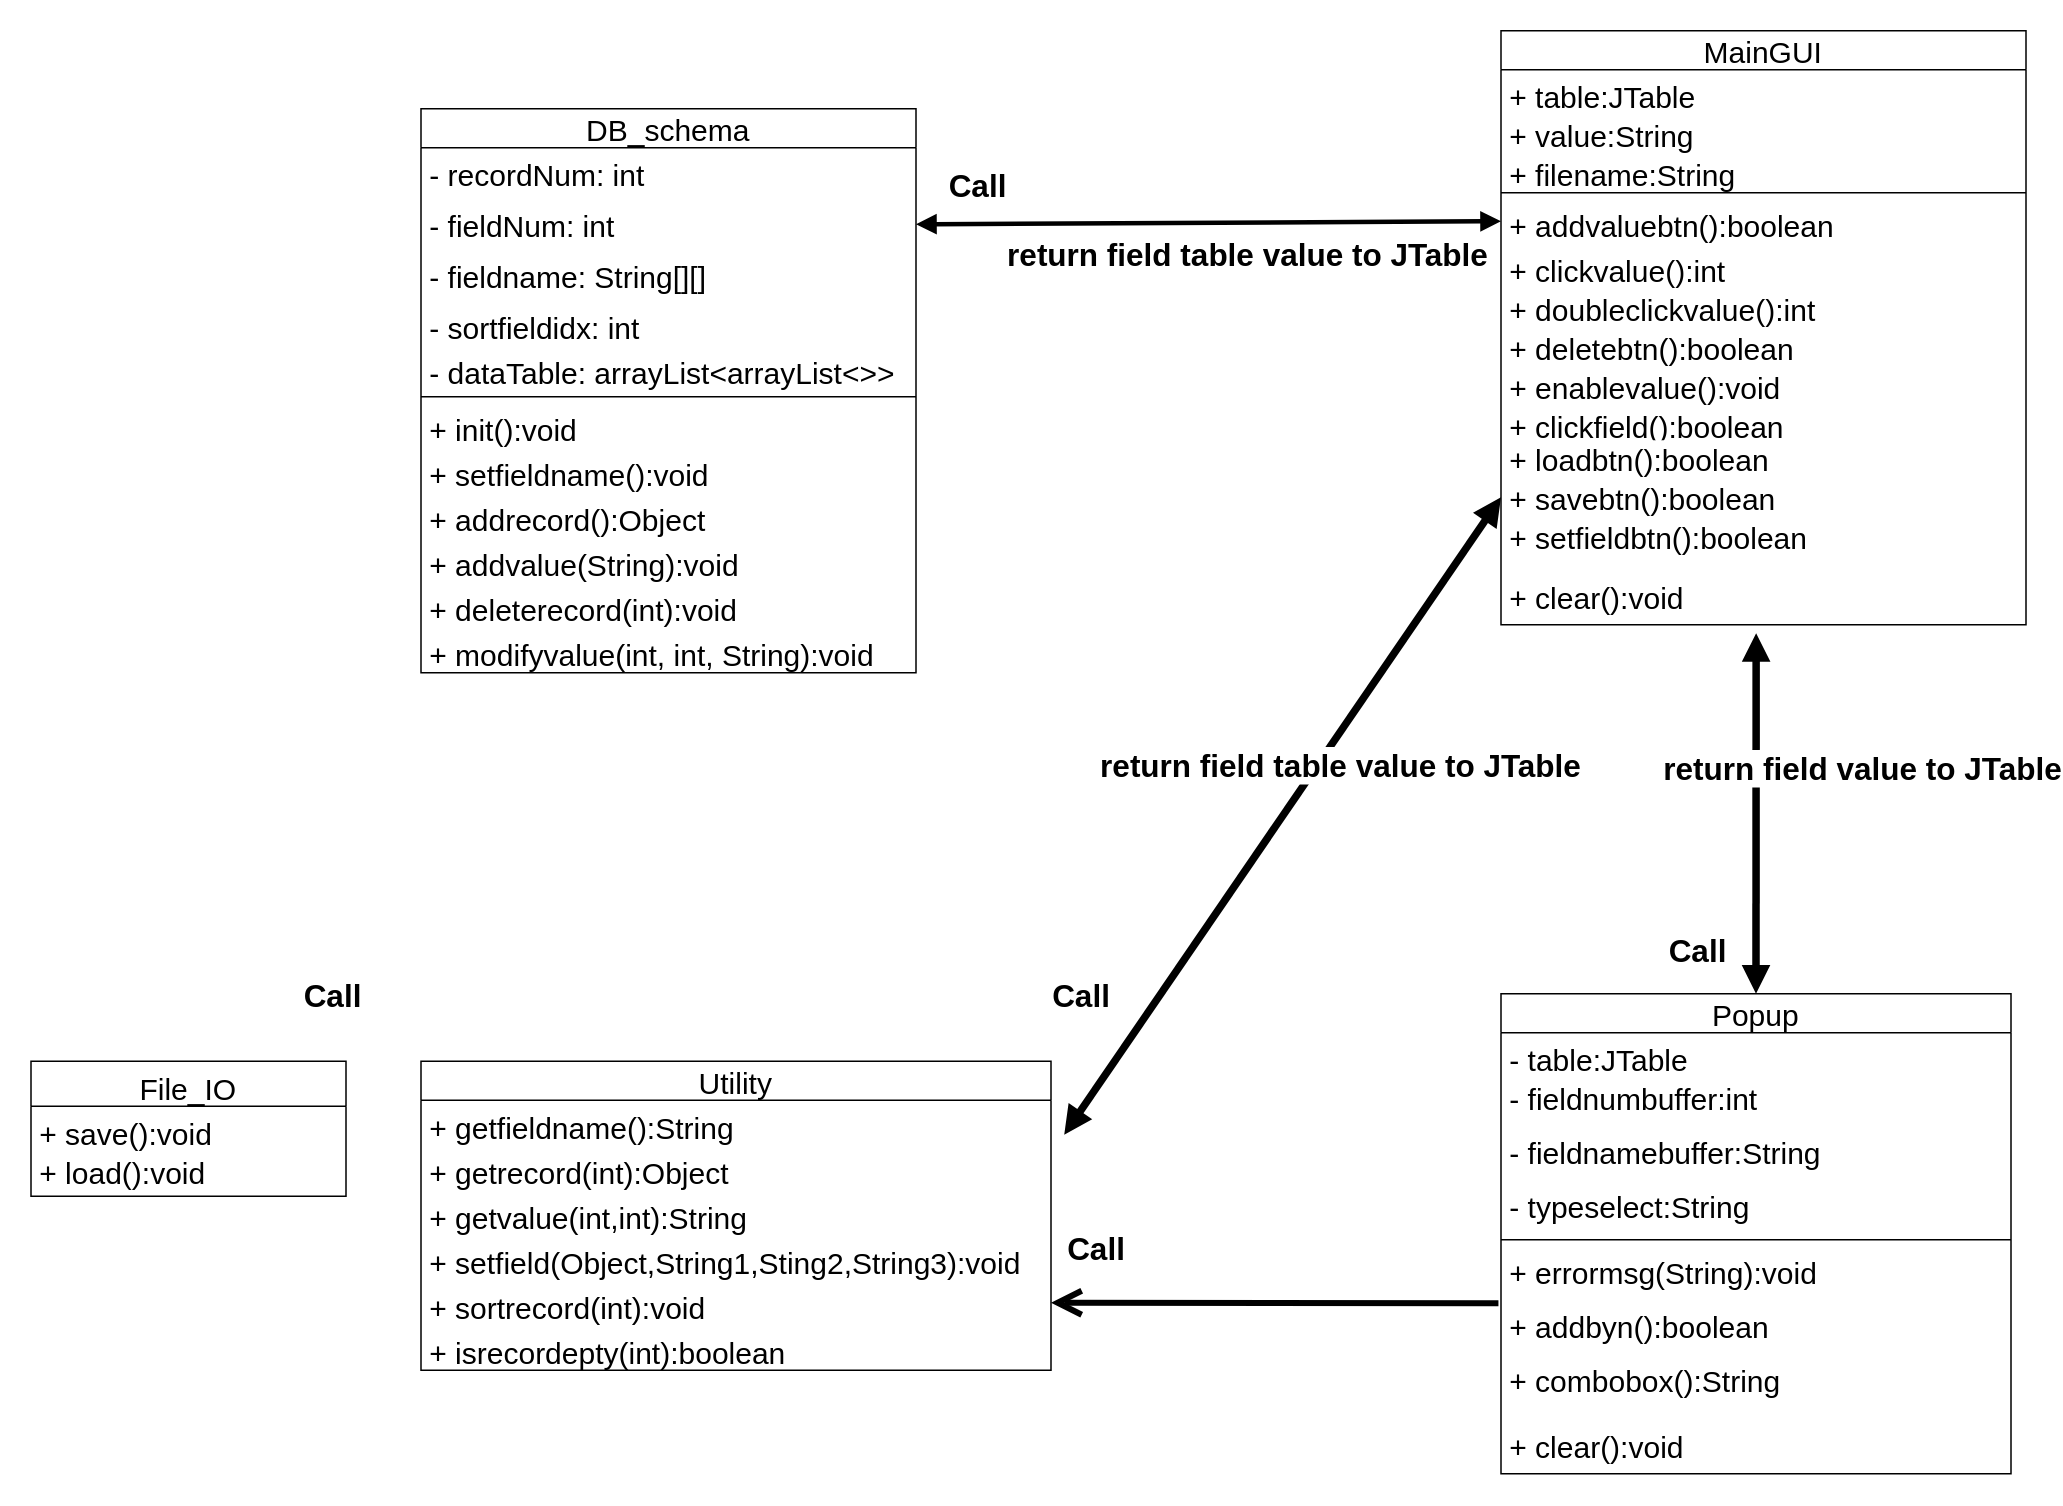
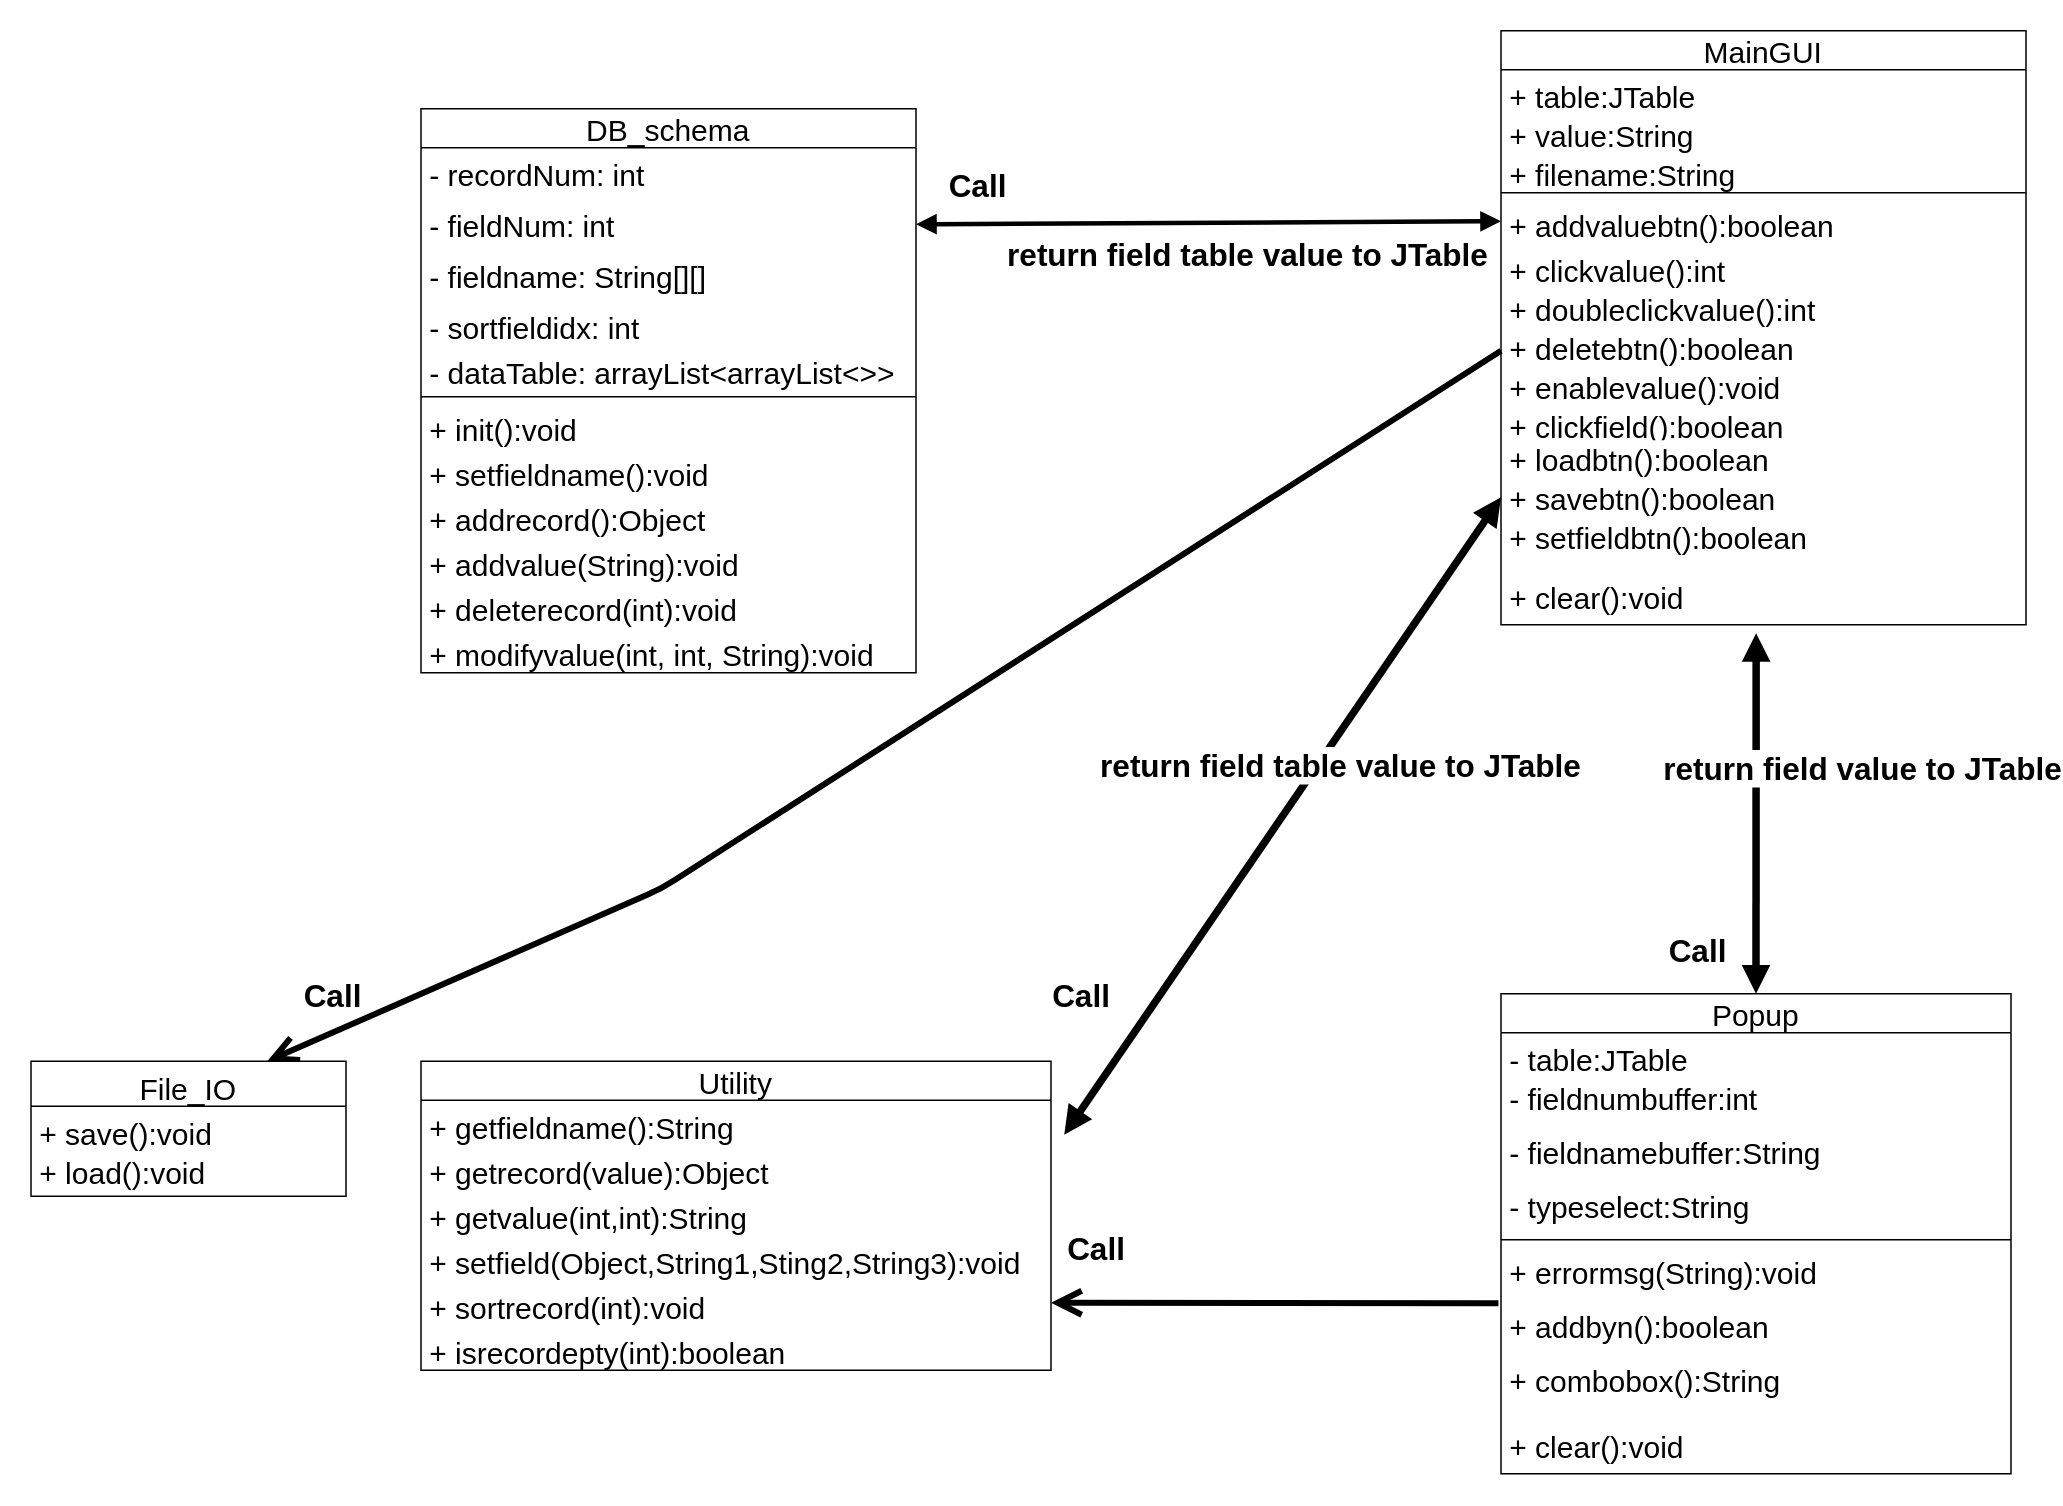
+ <mxCell id="2" value="" style="endArrow=open;endFill=1;endSize=12;html=1;fontSize=23;entryX=0.75;entryY=0;entryDx=0;entryDy=0;strokeWidth=4;exitX=0;exitY=-0.256;exitDx=0;exitDy=0;exitPerimeter=0;" edge="1" parent="1" source="35" target="60"><mxGeometry width="160" relative="1" as="geometry"><mxPoint x="990" y="272" as="sourcePoint" /><mxPoint x="620" y="1002" as="targetPoint" /><Array as="points"><mxPoint x="440" y="592" /></Array></mxGeometry></mxCell>
- <mxCell id="55" value="+ getrecord(int):Object" style="text;strokeColor=none;fillColor=none;align=left;verticalAlign=top;spacingLeft=4;spacingRight=4;overflow=hidden;rotatable=0;points=[[0,0.5],[1,0.5]];portConstraint=eastwest;fontSize=20;" parent="53" vertex="1"><mxGeometry y="56" width="420" height="30" as="geometry" /></mxCell>
+ <mxCell id="55" value="+ getrecord(value):Object" style="text;strokeColor=none;fillColor=none;align=left;verticalAlign=top;spacingLeft=4;spacingRight=4;overflow=hidden;rotatable=0;points=[[0,0.5],[1,0.5]];portConstraint=eastwest;fontSize=20;" parent="53" vertex="1"><mxGeometry y="56" width="420" height="30" as="geometry" /></mxCell>
